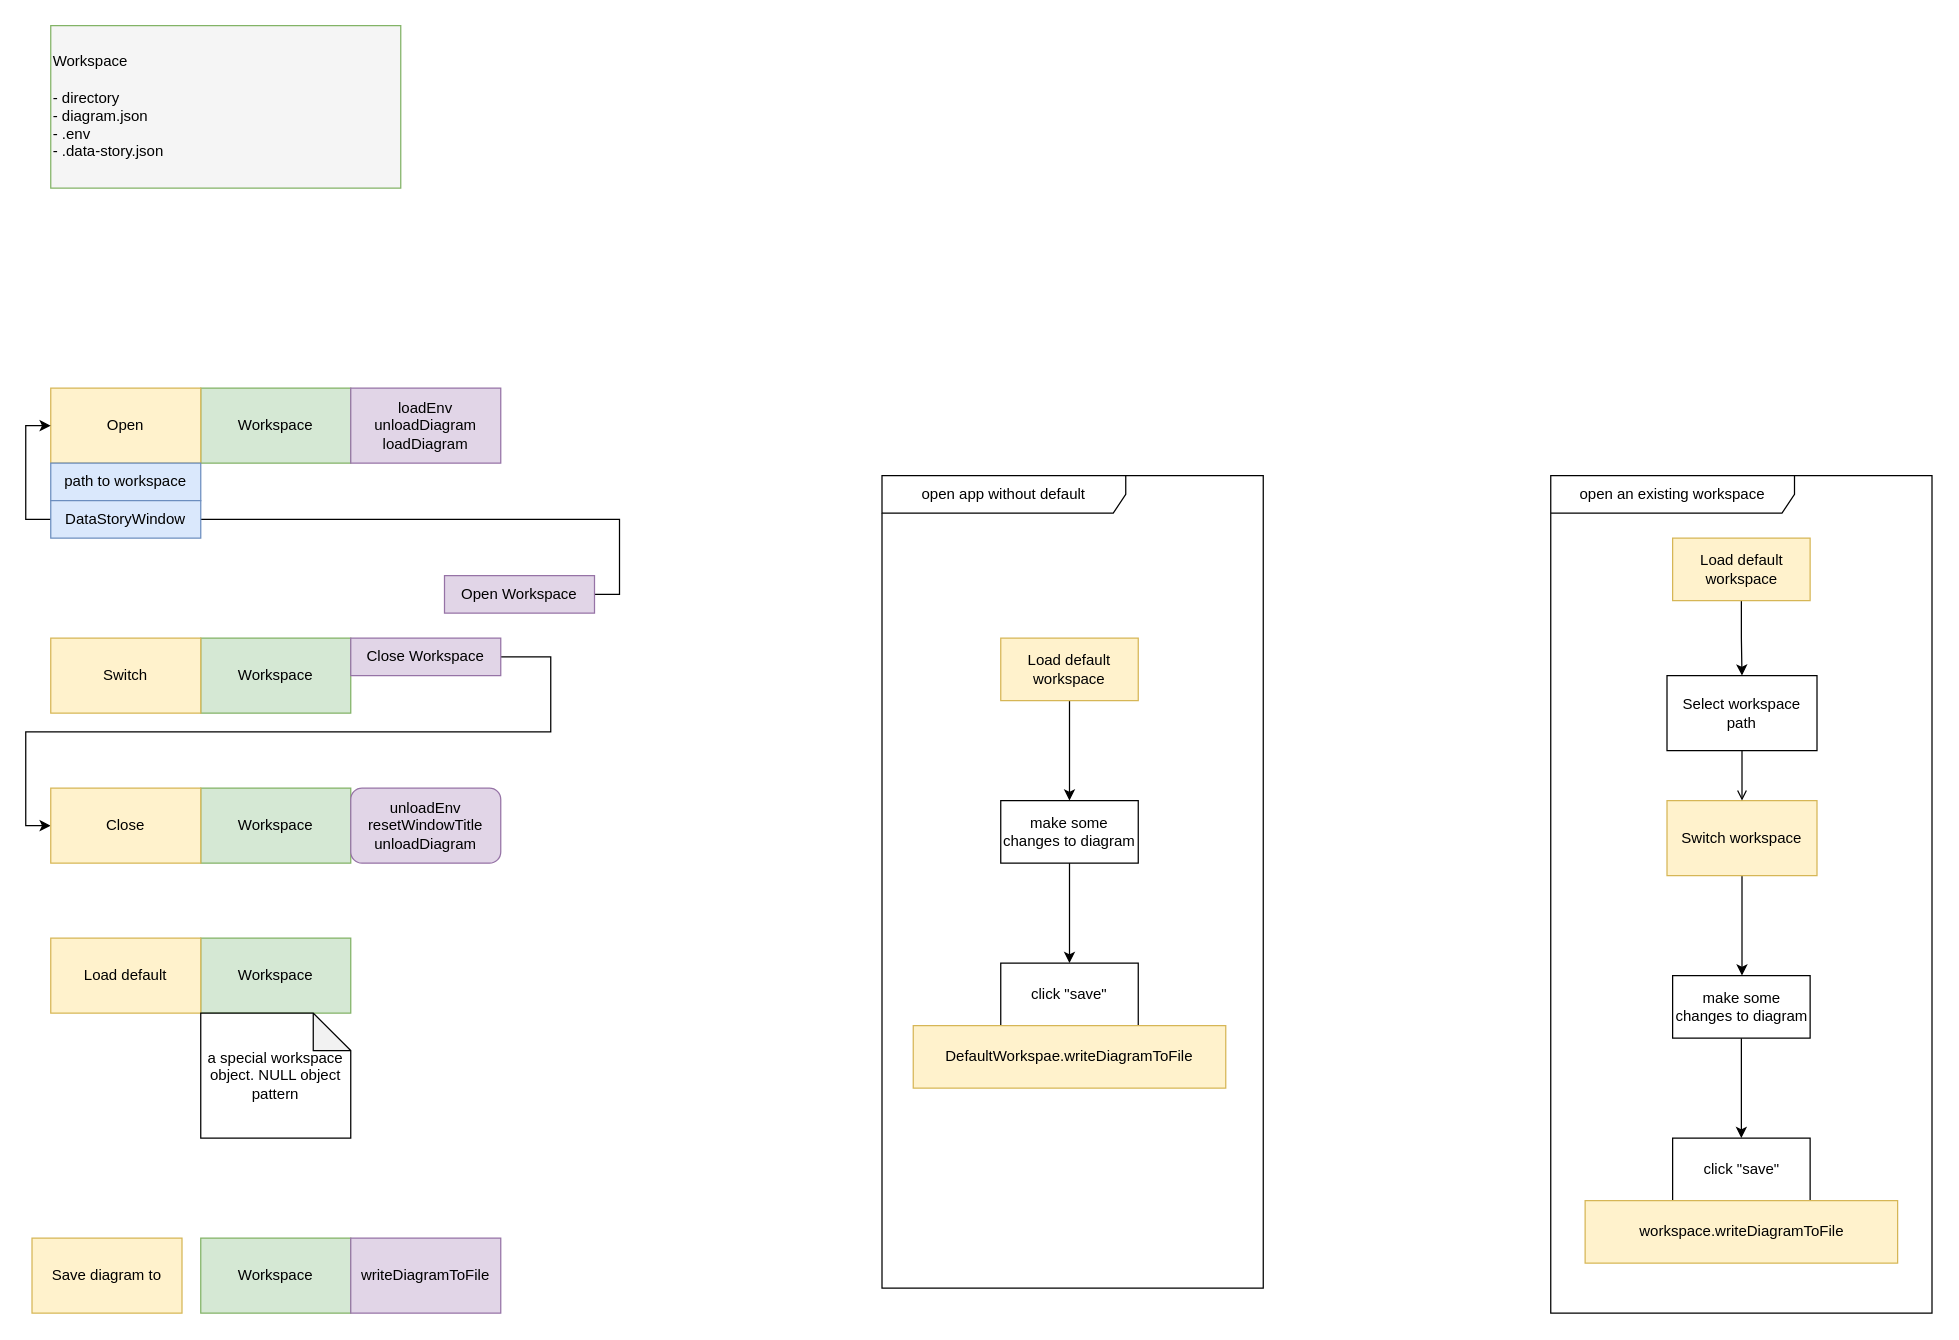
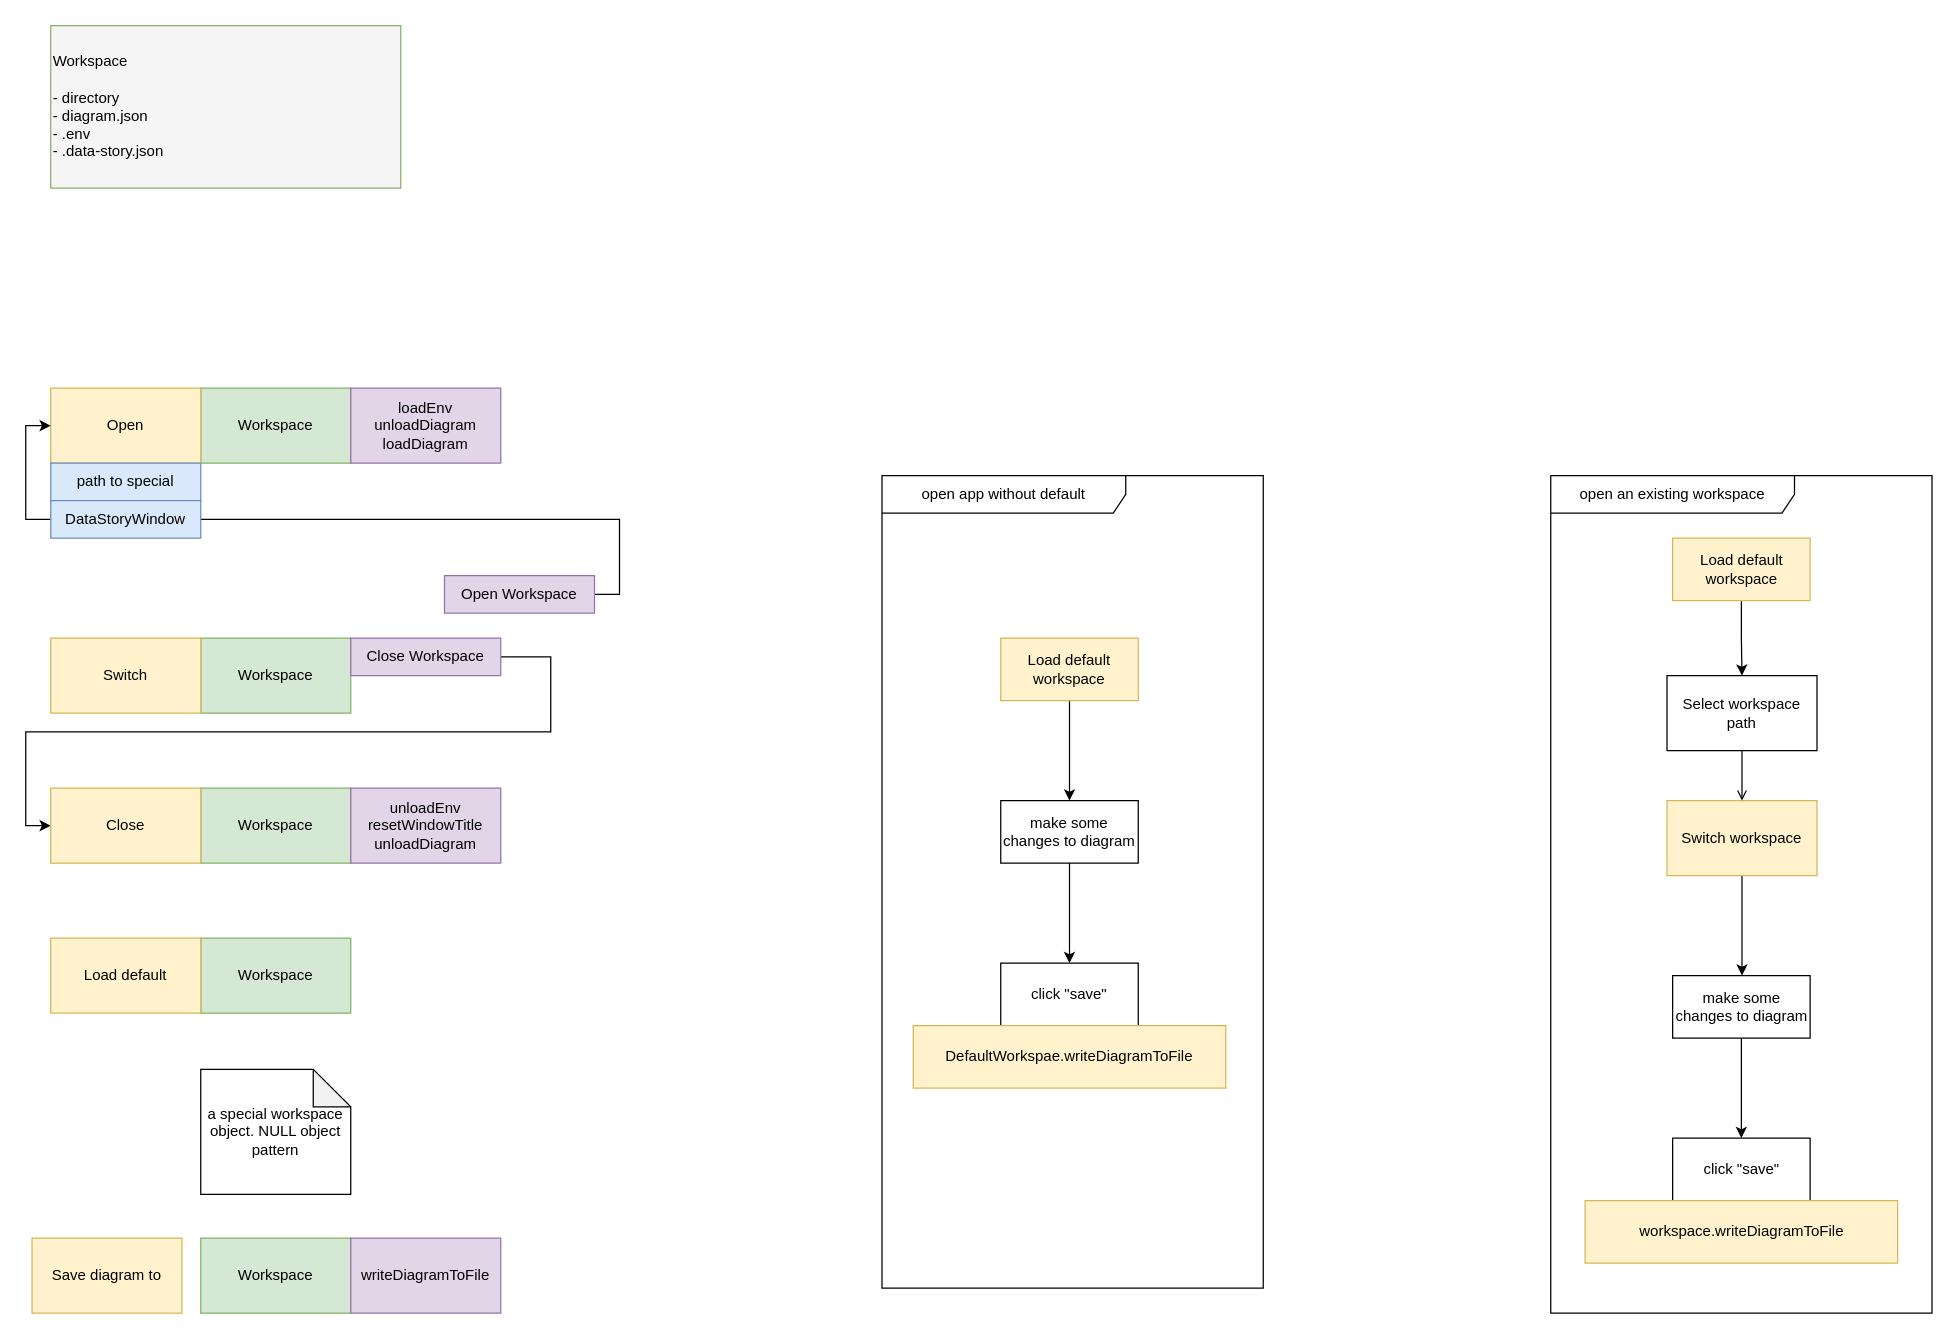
- <mxCell id="31" value="path to workspace" style="rounded=0;whiteSpace=wrap;html=1;fillColor=#dae8fc;strokeColor=#6c8ebf;" vertex="1" parent="1"><mxGeometry x="40" y="370" width="120" height="30" as="geometry" /></mxCell>
+ <mxCell id="31" value="path to special" style="rounded=0;whiteSpace=wrap;html=1;fillColor=#dae8fc;strokeColor=#6c8ebf;" vertex="1" parent="1"><mxGeometry x="40" y="370" width="120" height="30" as="geometry" /></mxCell>
- <mxCell id="14" value="unloadEnv&lt;div&gt;resetWindowTitle&lt;/div&gt;&lt;div&gt;unloadDiagram&lt;/div&gt;" style="whiteSpace=wrap;html=1;fillColor=#e1d5e7;strokeColor=#9673a6;rounded=1;" vertex="1" parent="1"><mxGeometry x="280" y="630" width="120" height="60" as="geometry" /></mxCell>
+ <mxCell id="14" value="unloadEnv&lt;div&gt;resetWindowTitle&lt;/div&gt;&lt;div&gt;unloadDiagram&lt;/div&gt;" style="rounded=0;whiteSpace=wrap;html=1;fillColor=#e1d5e7;strokeColor=#9673a6;" vertex="1" parent="1"><mxGeometry x="280" y="630" width="120" height="60" as="geometry" /></mxCell>
- <mxCell id="17" value="a special workspace object. NULL object pattern" style="shape=note;whiteSpace=wrap;html=1;backgroundOutline=1;darkOpacity=0.05;" vertex="1" parent="1"><mxGeometry x="160" y="810" width="120" height="100" as="geometry" /></mxCell>
+ <mxCell id="17" value="a special workspace object. NULL object pattern" style="shape=note;whiteSpace=wrap;html=1;backgroundOutline=1;darkOpacity=0.05;" vertex="1" parent="1"><mxGeometry x="160" y="855" width="120" height="100" as="geometry" /></mxCell>
